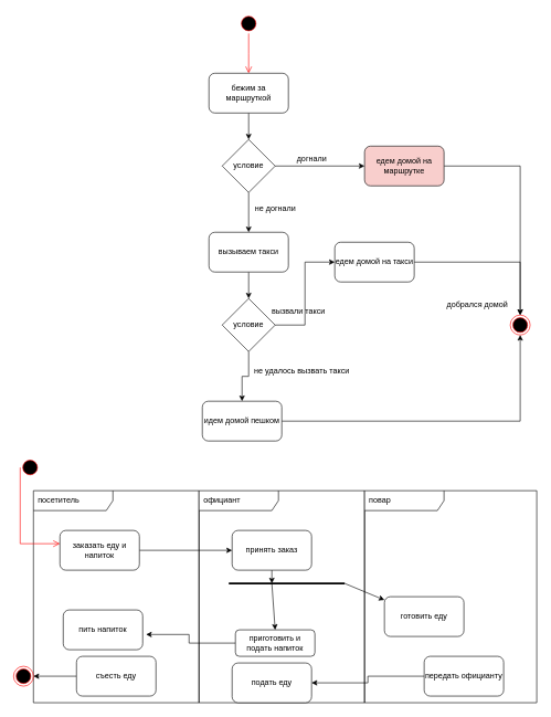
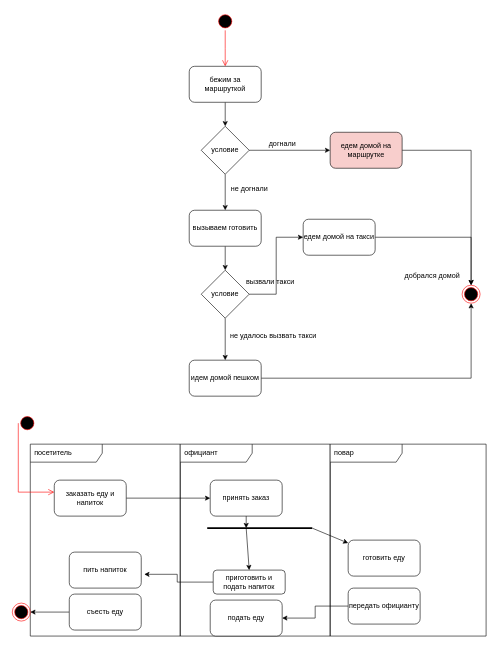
- <mxCell id="8" value="вызываем такси" style="rounded=1;whiteSpace=wrap;html=1;" vertex="1" parent="1"><mxGeometry x="315" y="350" width="120" height="60" as="geometry" /></mxCell>
+ <mxCell id="8" value="вызываем готовить" style="rounded=1;whiteSpace=wrap;html=1;" vertex="1" parent="1"><mxGeometry x="315" y="350" width="120" height="60" as="geometry" /></mxCell>
- <mxCell id="23" value="идем домой пешком" style="rounded=1;whiteSpace=wrap;html=1;" vertex="1" parent="1"><mxGeometry x="305" y="605" width="120" height="60" as="geometry" /></mxCell>
+ <mxCell id="23" value="идем домой пешком" style="rounded=1;whiteSpace=wrap;html=1;" vertex="1" parent="1"><mxGeometry x="315" y="600" width="120" height="60" as="geometry" /></mxCell>
- <mxCell id="41" value="пить напиток" style="rounded=1;whiteSpace=wrap;html=1;" vertex="1" parent="1"><mxGeometry x="95" y="920" width="120" height="60" as="geometry" /></mxCell>
+ <mxCell id="41" value="пить напиток" style="rounded=1;whiteSpace=wrap;html=1;" vertex="1" parent="1"><mxGeometry x="115" y="920" width="120" height="60" as="geometry" /></mxCell>
- <mxCell id="43" value="передать официанту" style="rounded=1;whiteSpace=wrap;html=1;" vertex="1" parent="1"><mxGeometry x="640" y="990" width="120" height="60" as="geometry" /></mxCell>
+ <mxCell id="43" value="передать официанту" style="rounded=1;whiteSpace=wrap;html=1;" vertex="1" parent="1"><mxGeometry x="580" y="980" width="120" height="60" as="geometry" /></mxCell>
